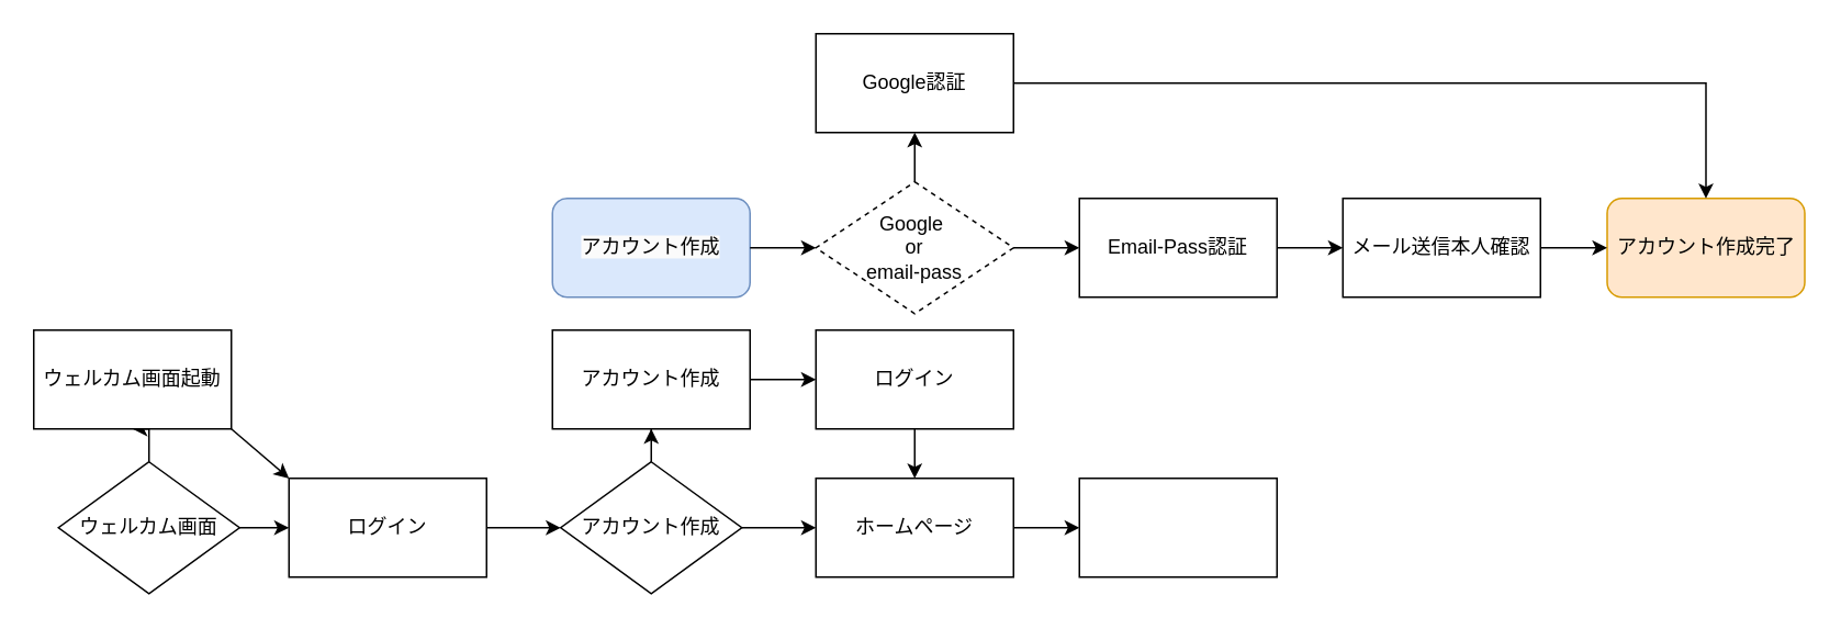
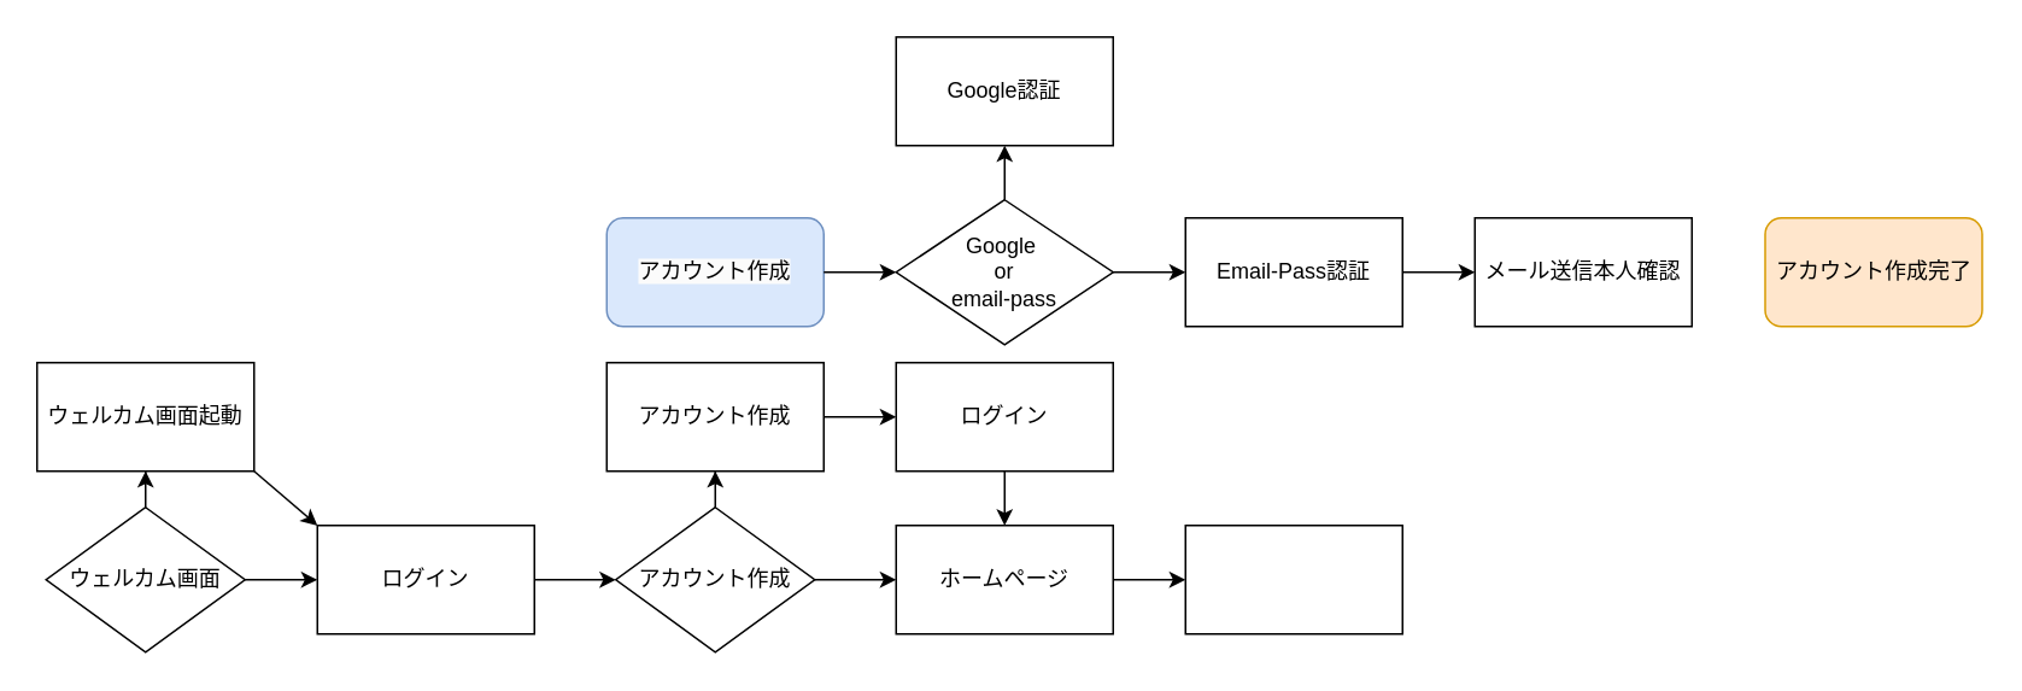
- <mxCell id="30" style="edgeStyle=orthogonalEdgeStyle;rounded=0;orthogonalLoop=1;jettySize=auto;html=1;" edge="1" parent="19" source="21" target="29"><mxGeometry relative="1" as="geometry" /></mxCell>
- <mxCell id="20" value="Google&amp;nbsp;&lt;br&gt;or&lt;br&gt;email-pass" style="rhombus;whiteSpace=wrap;html=1;rounded=0;dashed=1;" vertex="1" parent="19"><mxGeometry x="160" y="90" width="120" height="80" as="geometry" /></mxCell>
+ <mxCell id="20" value="Google&amp;nbsp;&lt;br&gt;or&lt;br&gt;email-pass" style="rhombus;whiteSpace=wrap;html=1;rounded=0;" vertex="1" parent="19"><mxGeometry x="160" y="90" width="120" height="80" as="geometry" /></mxCell>
- <mxCell id="31" value="" style="edgeStyle=orthogonalEdgeStyle;rounded=0;orthogonalLoop=1;jettySize=auto;html=1;" edge="1" parent="19" source="25" target="29"><mxGeometry relative="1" as="geometry" /></mxCell>
- <mxCell id="4" value="ウェルカム画面" style="rhombus;whiteSpace=wrap;html=1;rounded=0;" vertex="1" parent="1"><mxGeometry x="35" y="280" width="110" height="80" as="geometry" /></mxCell>
+ <mxCell id="4" value="ウェルカム画面" style="rhombus;whiteSpace=wrap;html=1;rounded=0;" vertex="1" parent="1"><mxGeometry x="25" y="280" width="110" height="80" as="geometry" /></mxCell>
